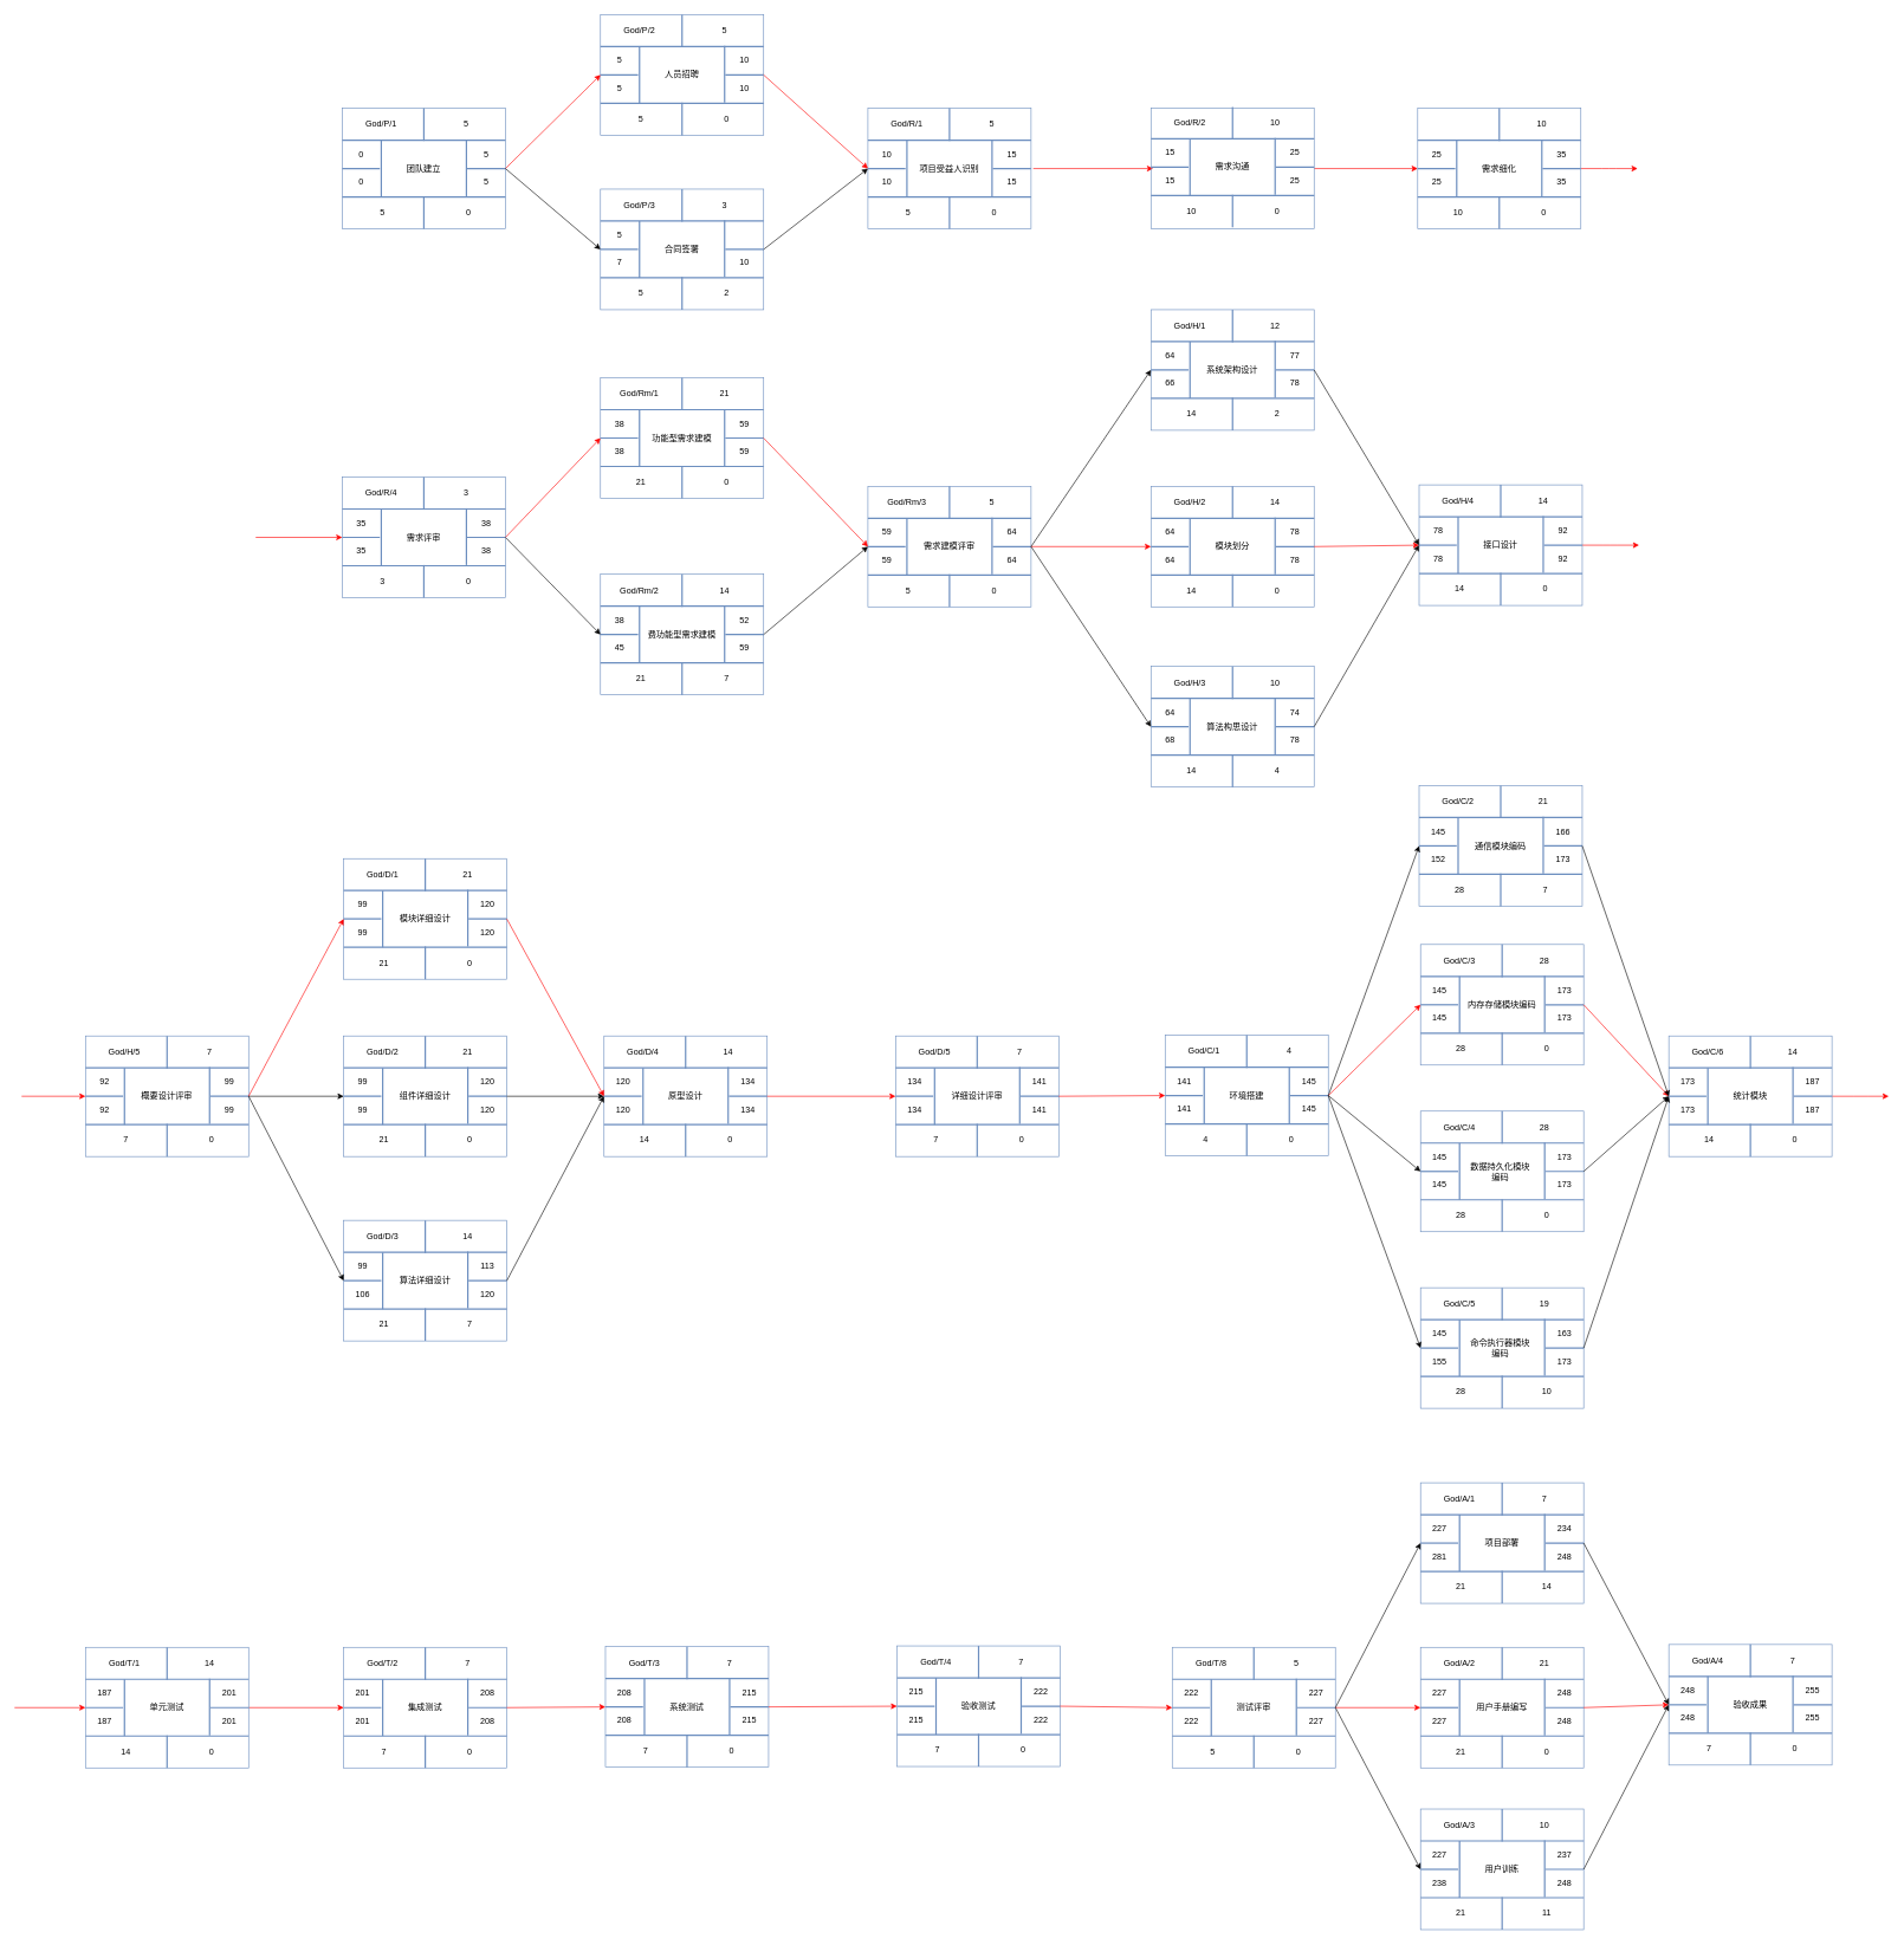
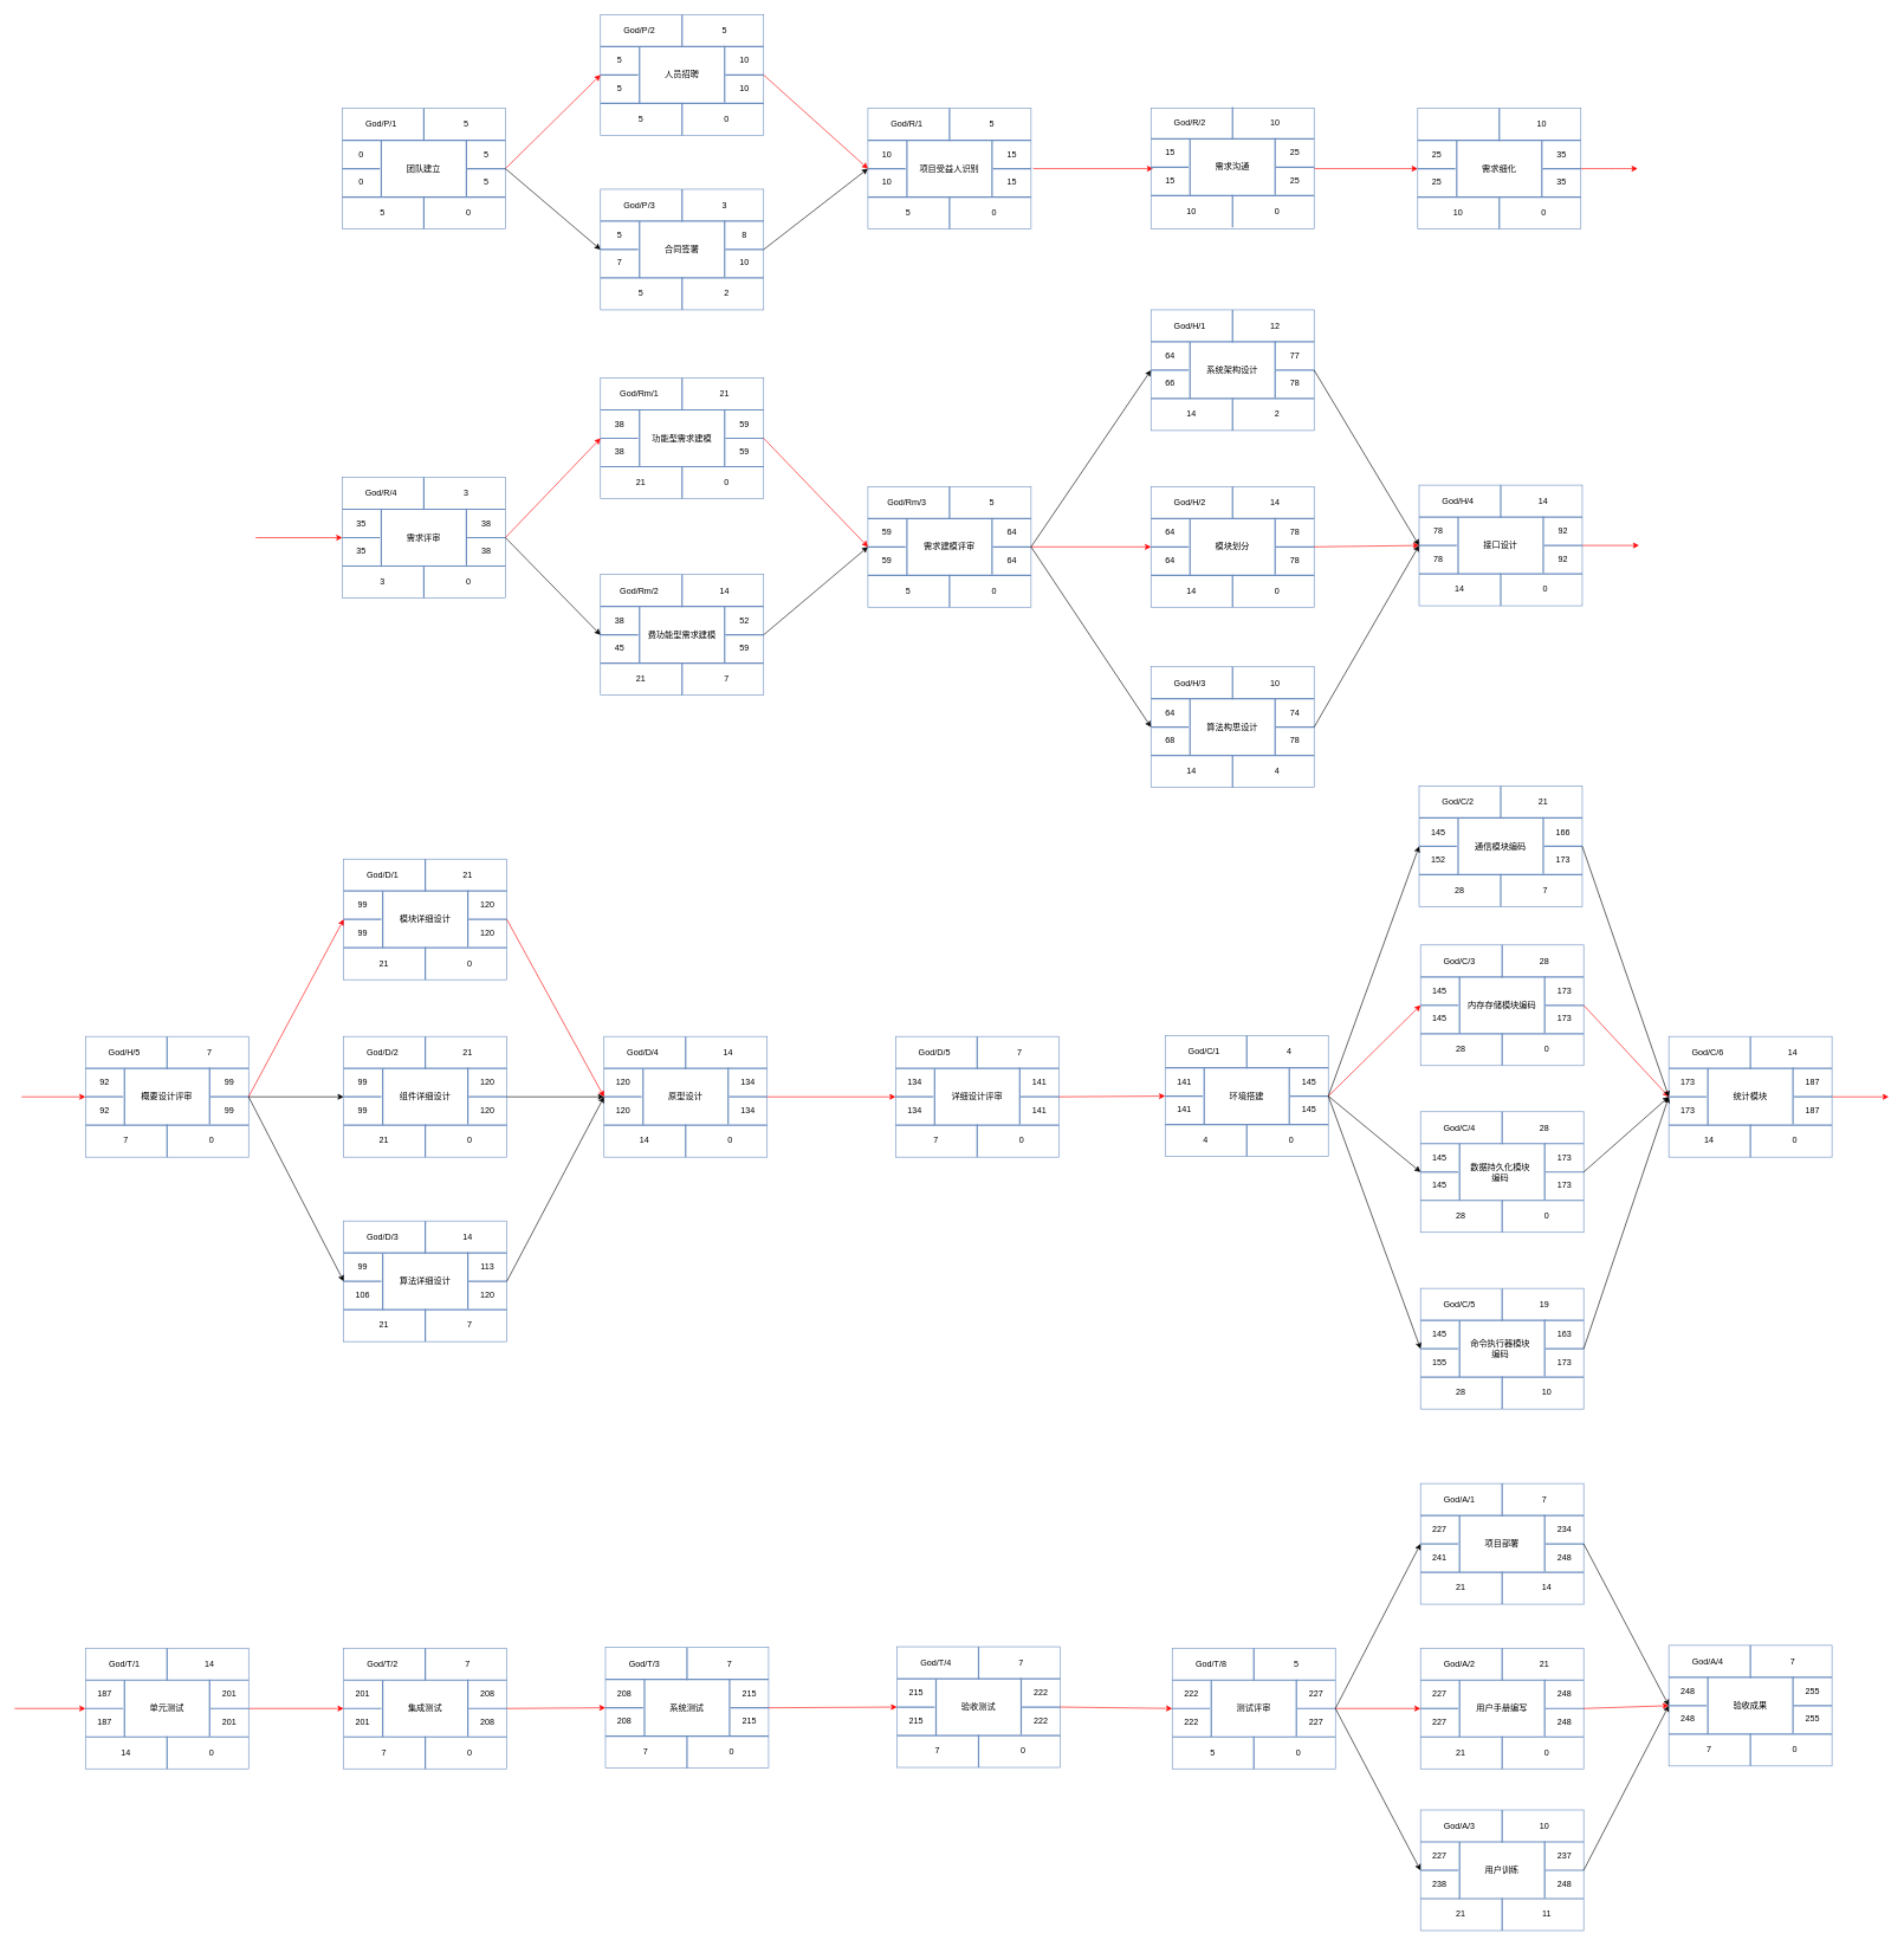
+ <mxCell id="51" value="8" style="text;html=1;strokeColor=none;fillColor=none;align=center;verticalAlign=middle;whiteSpace=wrap;rounded=0;" parent="1" vertex="1"><mxGeometry x="1034" y="321" width="30" height="20" as="geometry" /></mxCell>
- <mxCell id="579" value="281" style="text;html=1;strokeColor=none;fillColor=none;align=center;verticalAlign=middle;whiteSpace=wrap;rounded=0;" parent="1" vertex="1"><mxGeometry x="2013.5" y="2184" width="30" height="20" as="geometry" /></mxCell>
+ <mxCell id="579" value="241" style="text;html=1;strokeColor=none;fillColor=none;align=center;verticalAlign=middle;whiteSpace=wrap;rounded=0;" parent="1" vertex="1"><mxGeometry x="2013.5" y="2184" width="30" height="20" as="geometry" /></mxCell>
